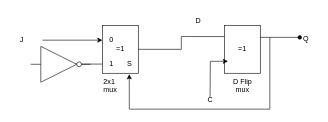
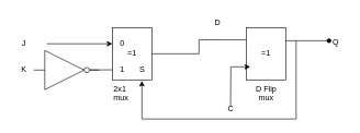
+ <mxCell id="9" value="K" style="text;html=1;align=center;verticalAlign=middle;resizable=0;points=[];autosize=1;strokeColor=none;fillColor=none;" vertex="1" parent="1"><mxGeometry x="20" y="92" width="30" height="30" as="geometry" /></mxCell>
